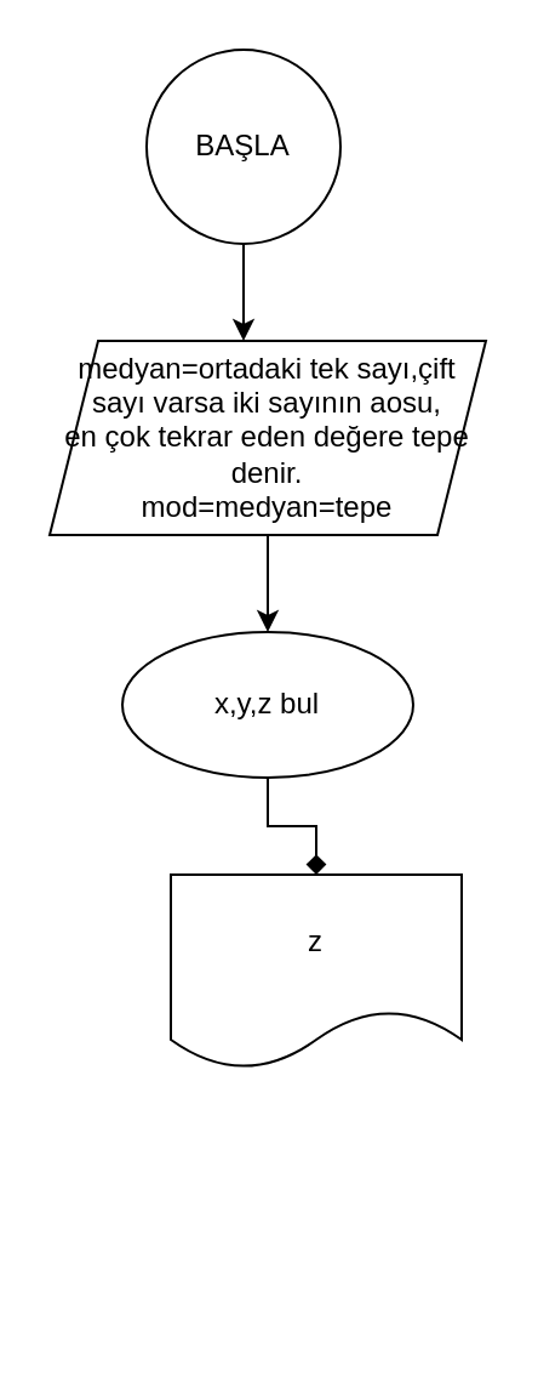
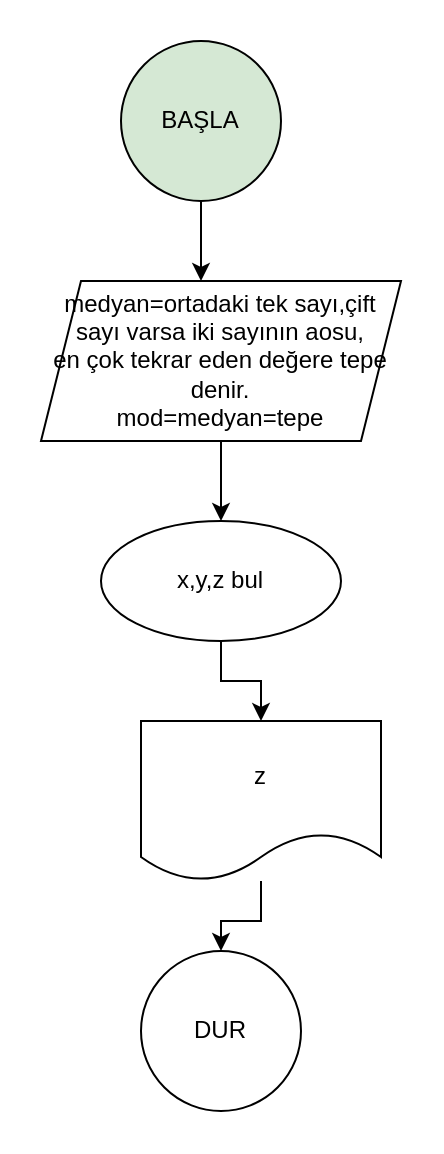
- <mxCell id="4" value="BAŞLA" style="ellipse;whiteSpace=wrap;html=1;aspect=fixed;" vertex="1" parent="1"><mxGeometry x="60" y="20" width="80" height="80" as="geometry" /></mxCell>
+ <mxCell id="4" value="BAŞLA" style="ellipse;whiteSpace=wrap;html=1;aspect=fixed;fillColor=#d5e8d4;" vertex="1" parent="1"><mxGeometry x="60" y="20" width="80" height="80" as="geometry" /></mxCell>
- <mxCell id="5" value="" style="edgeStyle=orthogonalEdgeStyle;rounded=0;orthogonalLoop=1;jettySize=auto;html=1;endArrow=diamond;" edge="1" parent="1" source="6" target="10"><mxGeometry relative="1" as="geometry" /></mxCell>
+ <mxCell id="5" value="" style="edgeStyle=orthogonalEdgeStyle;rounded=0;orthogonalLoop=1;jettySize=auto;html=1;" edge="1" parent="1" source="6" target="10"><mxGeometry relative="1" as="geometry" /></mxCell>
+ <mxCell id="9" value="" style="edgeStyle=orthogonalEdgeStyle;rounded=0;orthogonalLoop=1;jettySize=auto;html=1;" edge="1" parent="1" source="10" target="2"><mxGeometry relative="1" as="geometry" /></mxCell>
+ <mxCell id="2" value="DUR" style="ellipse;whiteSpace=wrap;html=1;aspect=fixed;" vertex="1" parent="1"><mxGeometry x="70" y="475" width="80" height="80" as="geometry" /></mxCell>
